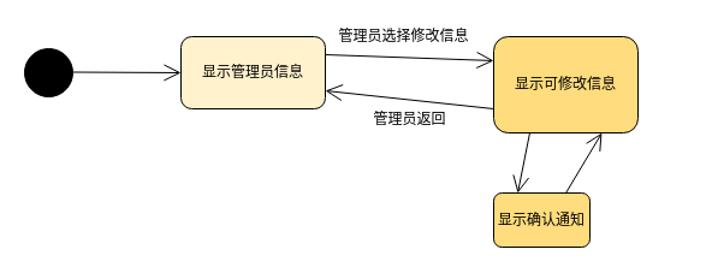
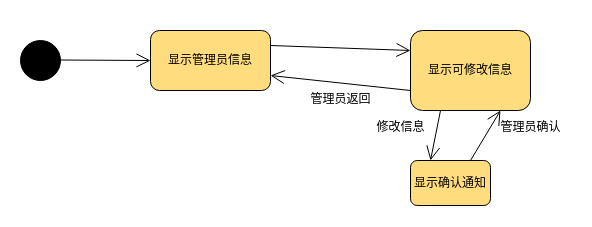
- <mxCell id="7" value="管理员选择修改信息" style="text;html=1;align=center;verticalAlign=middle;resizable=0;points=[];autosize=1;" parent="1" vertex="1"><mxGeometry x="275" y="20" width="120" height="20" as="geometry" /></mxCell>
- <mxCell id="3" value="显示管理员信息" style="rounded=1;whiteSpace=wrap;html=1;fillColor=#fff2cc;" parent="1" vertex="1"><mxGeometry x="150" y="30" width="120" height="60" as="geometry" /></mxCell>
+ <mxCell id="3" value="显示管理员信息" style="rounded=1;whiteSpace=wrap;html=1;fillColor=#FFDC7D;" parent="1" vertex="1"><mxGeometry x="150" y="30" width="120" height="60" as="geometry" /></mxCell>
+ <mxCell id="10" value="修改信息" style="text;html=1;align=center;verticalAlign=middle;resizable=0;points=[];autosize=1;" parent="1" vertex="1"><mxGeometry x="370" y="117" width="60" height="20" as="geometry" /></mxCell>
+ <mxCell id="11" value="管理员确认" style="text;html=1;align=center;verticalAlign=middle;resizable=0;points=[];autosize=1;" parent="1" vertex="1"><mxGeometry x="490" y="117" width="80" height="20" as="geometry" /></mxCell>
